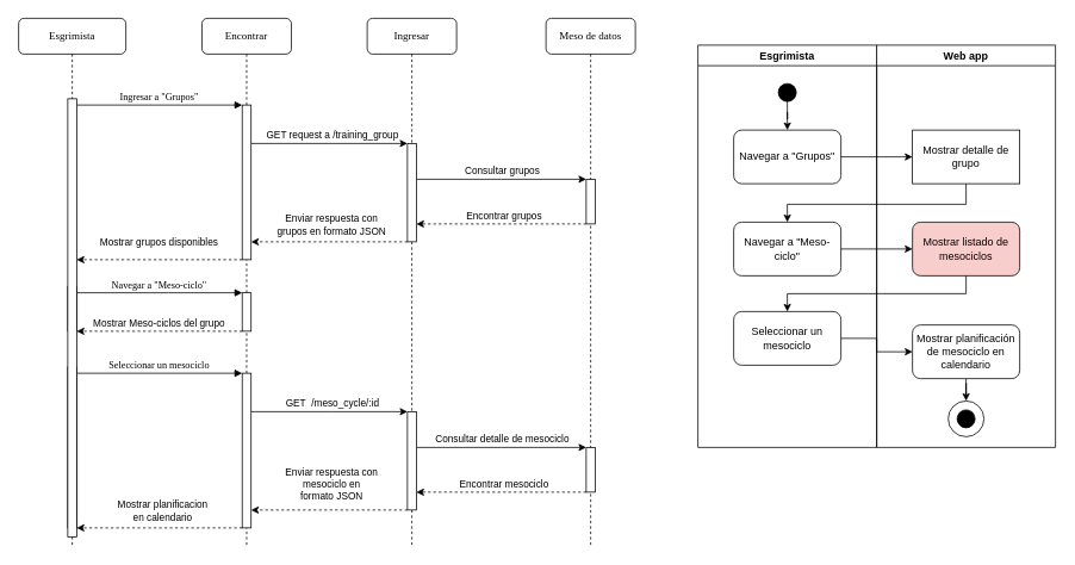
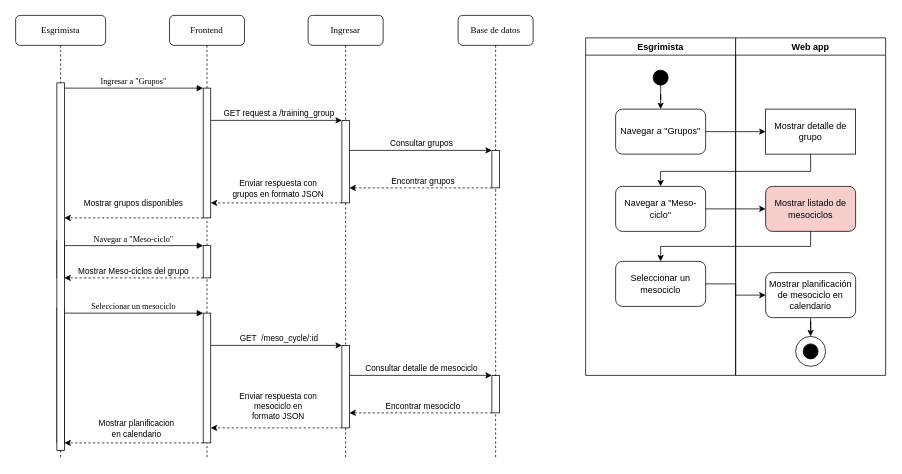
- <mxCell id="5" value="Encontrar" style="shape=umlLifeline;perimeter=lifelinePerimeter;whiteSpace=wrap;html=1;container=0;collapsible=0;recursiveResize=0;outlineConnect=0;rounded=1;shadow=0;comic=0;labelBackgroundColor=none;strokeWidth=1;fontFamily=Verdana;fontSize=12;align=center;" parent="1" vertex="1"><mxGeometry x="225.13" y="20" width="100" height="590" as="geometry" /></mxCell>
+ <mxCell id="5" value="Frontend" style="shape=umlLifeline;perimeter=lifelinePerimeter;whiteSpace=wrap;html=1;container=0;collapsible=0;recursiveResize=0;outlineConnect=0;rounded=1;shadow=0;comic=0;labelBackgroundColor=none;strokeWidth=1;fontFamily=Verdana;fontSize=12;align=center;" parent="1" vertex="1"><mxGeometry x="225.13" y="20" width="100" height="590" as="geometry" /></mxCell>
- <mxCell id="3" value="Meso de datos" style="shape=umlLifeline;perimeter=lifelinePerimeter;whiteSpace=wrap;html=1;container=0;collapsible=0;recursiveResize=0;outlineConnect=0;rounded=1;shadow=0;comic=0;labelBackgroundColor=none;strokeWidth=1;fontFamily=Verdana;fontSize=12;align=center;" parent="1" vertex="1"><mxGeometry x="610" y="20" width="100" height="590" as="geometry" /></mxCell>
+ <mxCell id="3" value="Base de datos" style="shape=umlLifeline;perimeter=lifelinePerimeter;whiteSpace=wrap;html=1;container=0;collapsible=0;recursiveResize=0;outlineConnect=0;rounded=1;shadow=0;comic=0;labelBackgroundColor=none;strokeWidth=1;fontFamily=Verdana;fontSize=12;align=center;" parent="1" vertex="1"><mxGeometry x="610" y="20" width="100" height="590" as="geometry" /></mxCell>
